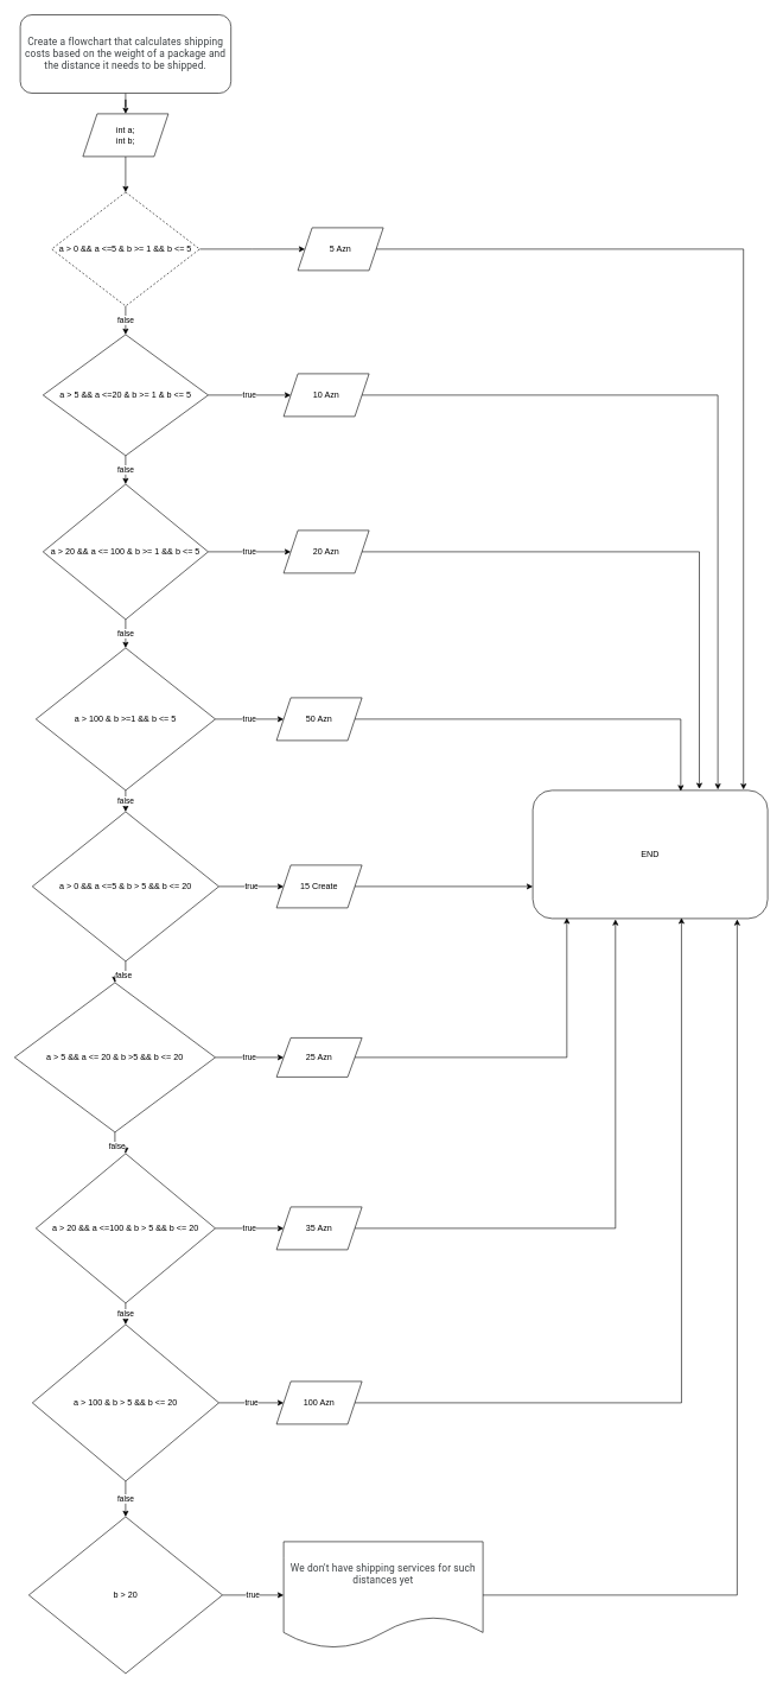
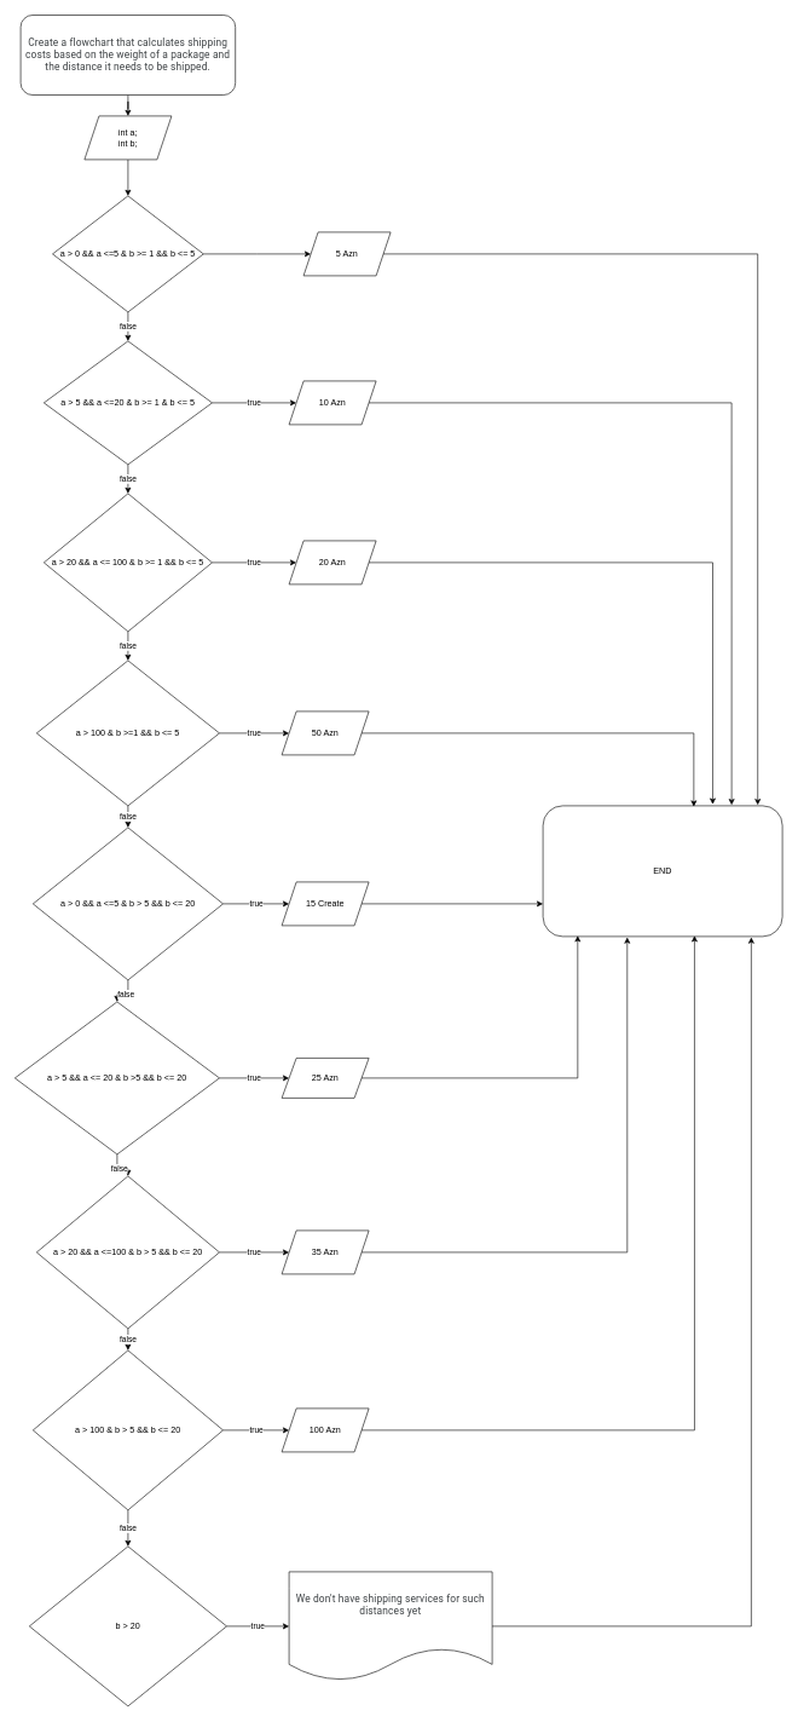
- <mxCell id="8" value="a &amp;gt; 0 &amp;amp;&amp;amp; a &amp;lt;=5 &amp;amp; b &amp;gt;= 1 &amp;amp;&amp;amp; b &amp;lt;= 5" style="rhombus;whiteSpace=wrap;html=1;dashed=1;" vertex="1" parent="1"><mxGeometry x="72" y="269" width="208" height="160" as="geometry" /></mxCell>
+ <mxCell id="8" value="a &amp;gt; 0 &amp;amp;&amp;amp; a &amp;lt;=5 &amp;amp; b &amp;gt;= 1 &amp;amp;&amp;amp; b &amp;lt;= 5" style="rhombus;whiteSpace=wrap;html=1;" vertex="1" parent="1"><mxGeometry x="72" y="269" width="208" height="160" as="geometry" /></mxCell>
